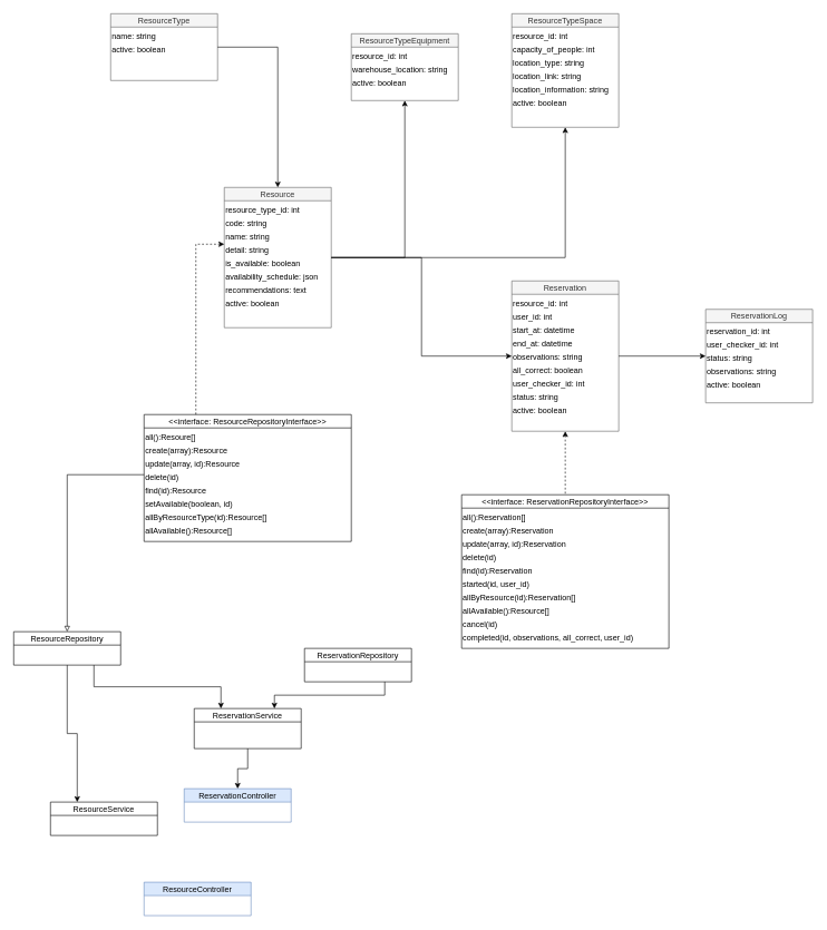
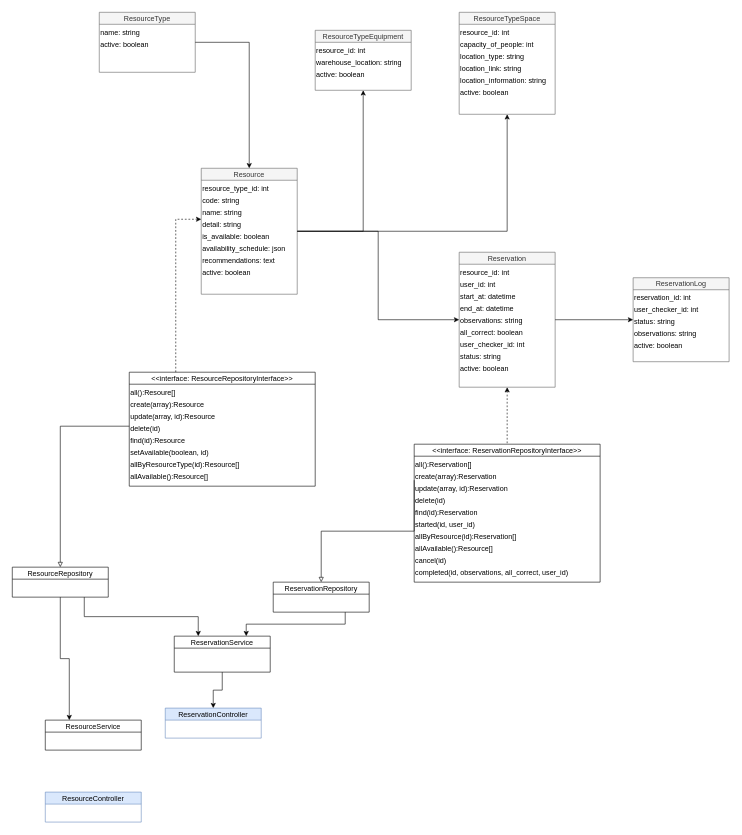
+ <mxCell id="73" style="edgeStyle=orthogonalEdgeStyle;rounded=0;orthogonalLoop=1;jettySize=auto;html=1;exitX=0;exitY=1;exitDx=0;exitDy=0;entryX=0.5;entryY=0;entryDx=0;entryDy=0;endArrow=block;endFill=0;" edge="1" parent="1" source="58" target="72"><mxGeometry relative="1" as="geometry" /></mxCell>
- <mxCell id="78" value="ResourceController" style="shape=swimlane;startSize=20;fillColor=#dae8fc;strokeColor=#6c8ebf;" vertex="1" parent="1"><mxGeometry x="215" y="1320" width="160" height="50" as="geometry" /></mxCell>
+ <mxCell id="78" value="ResourceController" style="shape=swimlane;startSize=20;fillColor=#dae8fc;strokeColor=#6c8ebf;" vertex="1" parent="1"><mxGeometry x="75" y="1320" width="160" height="50" as="geometry" /></mxCell>
